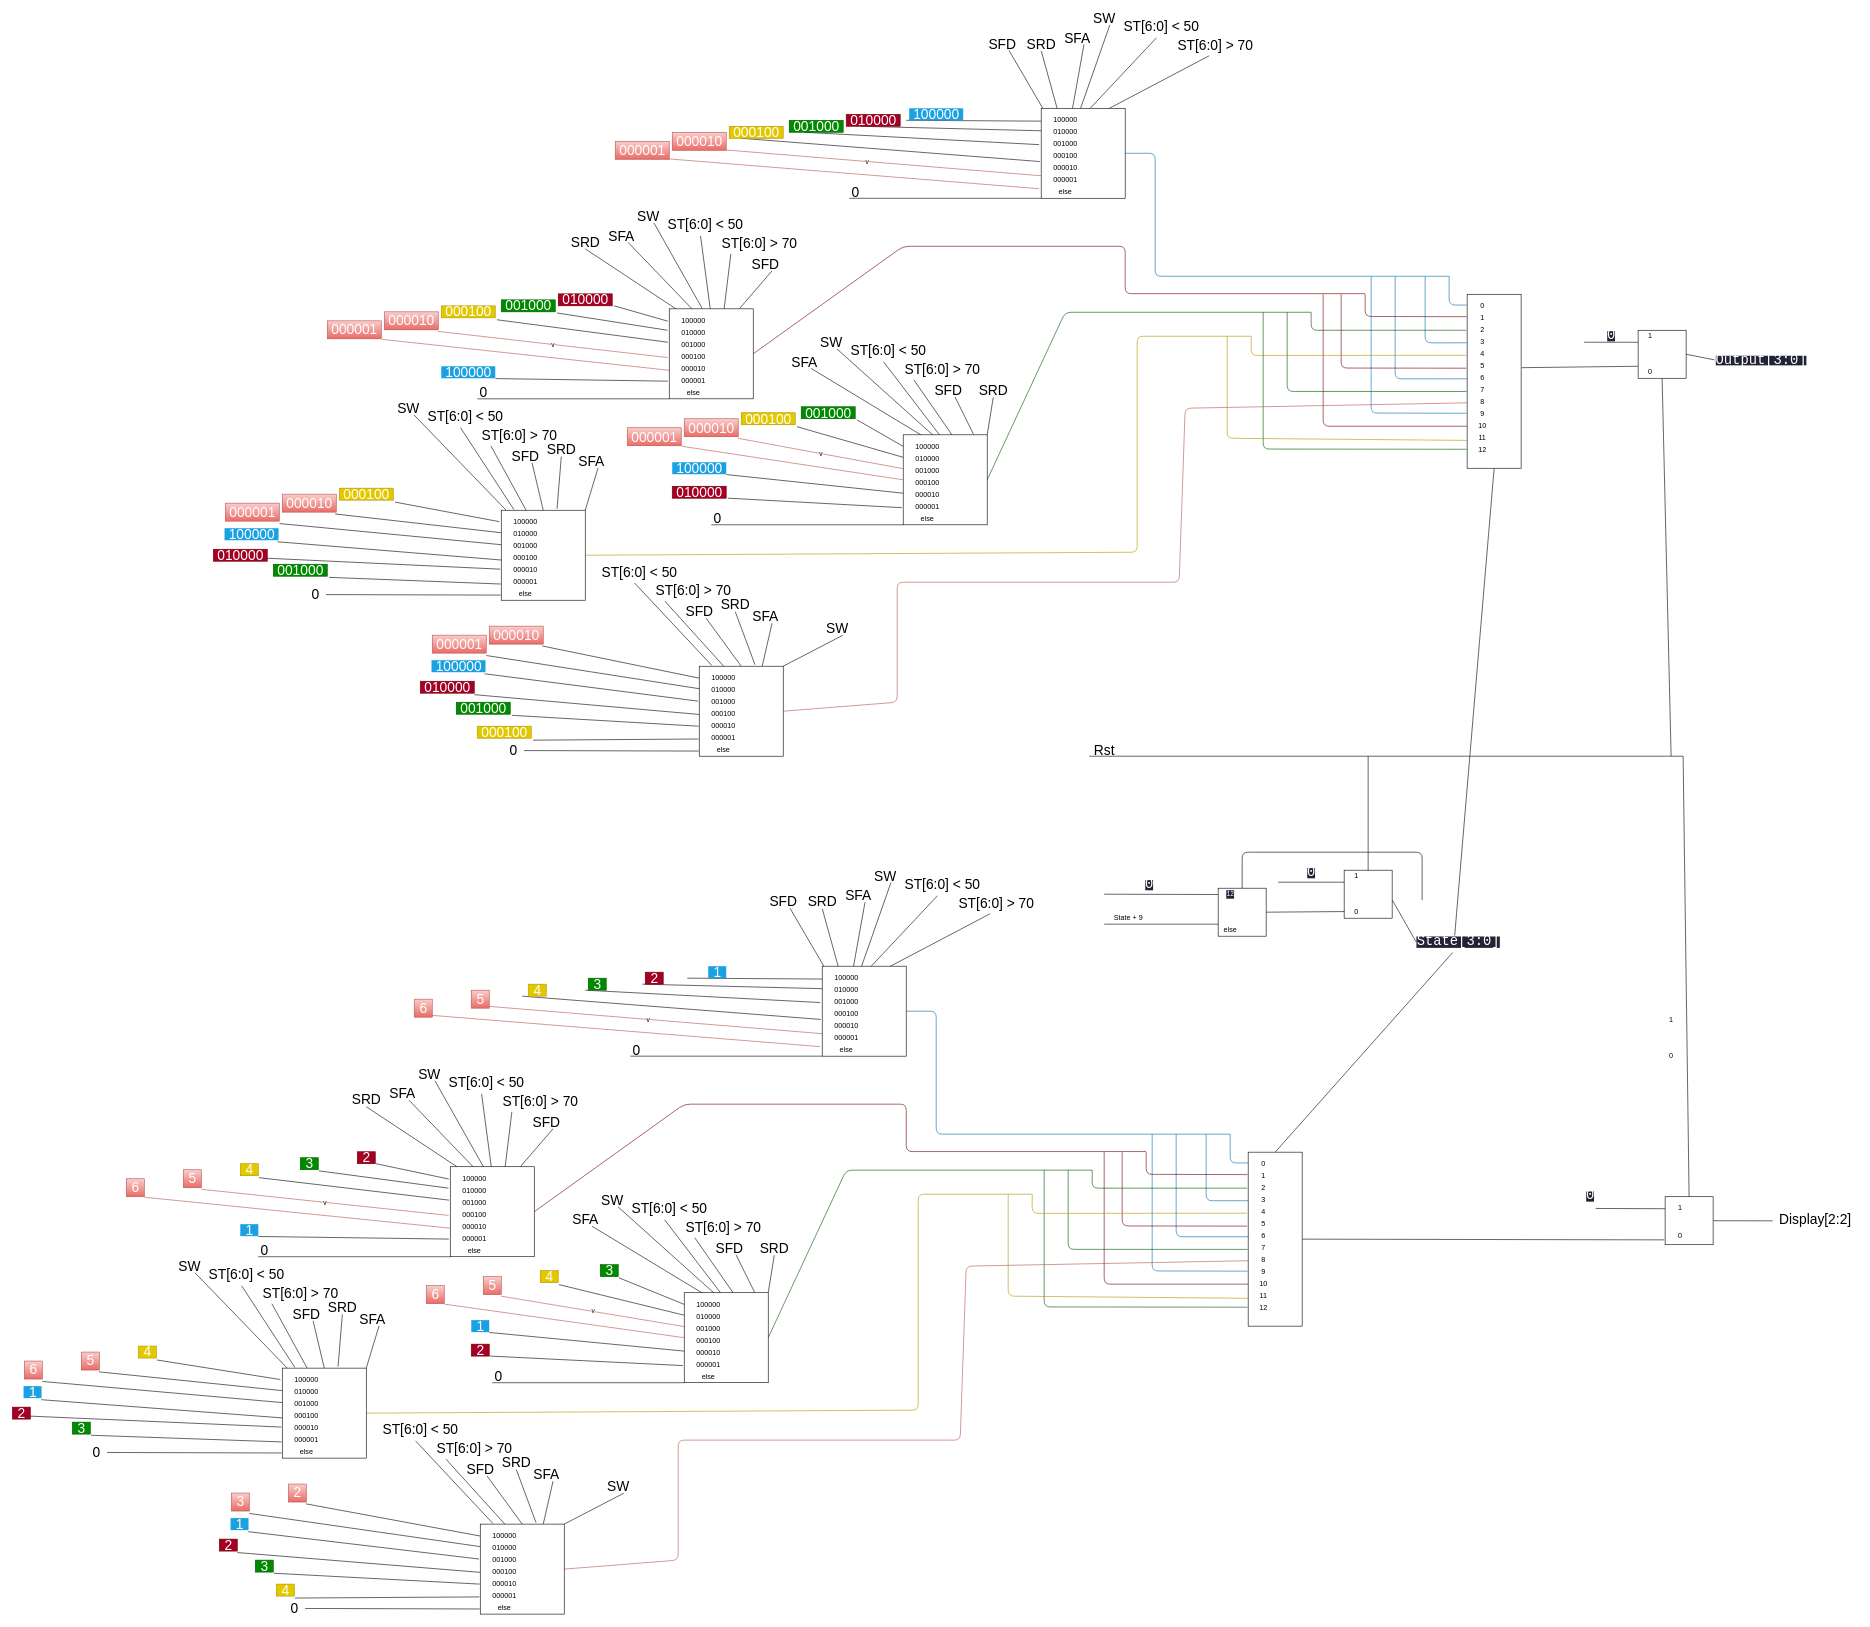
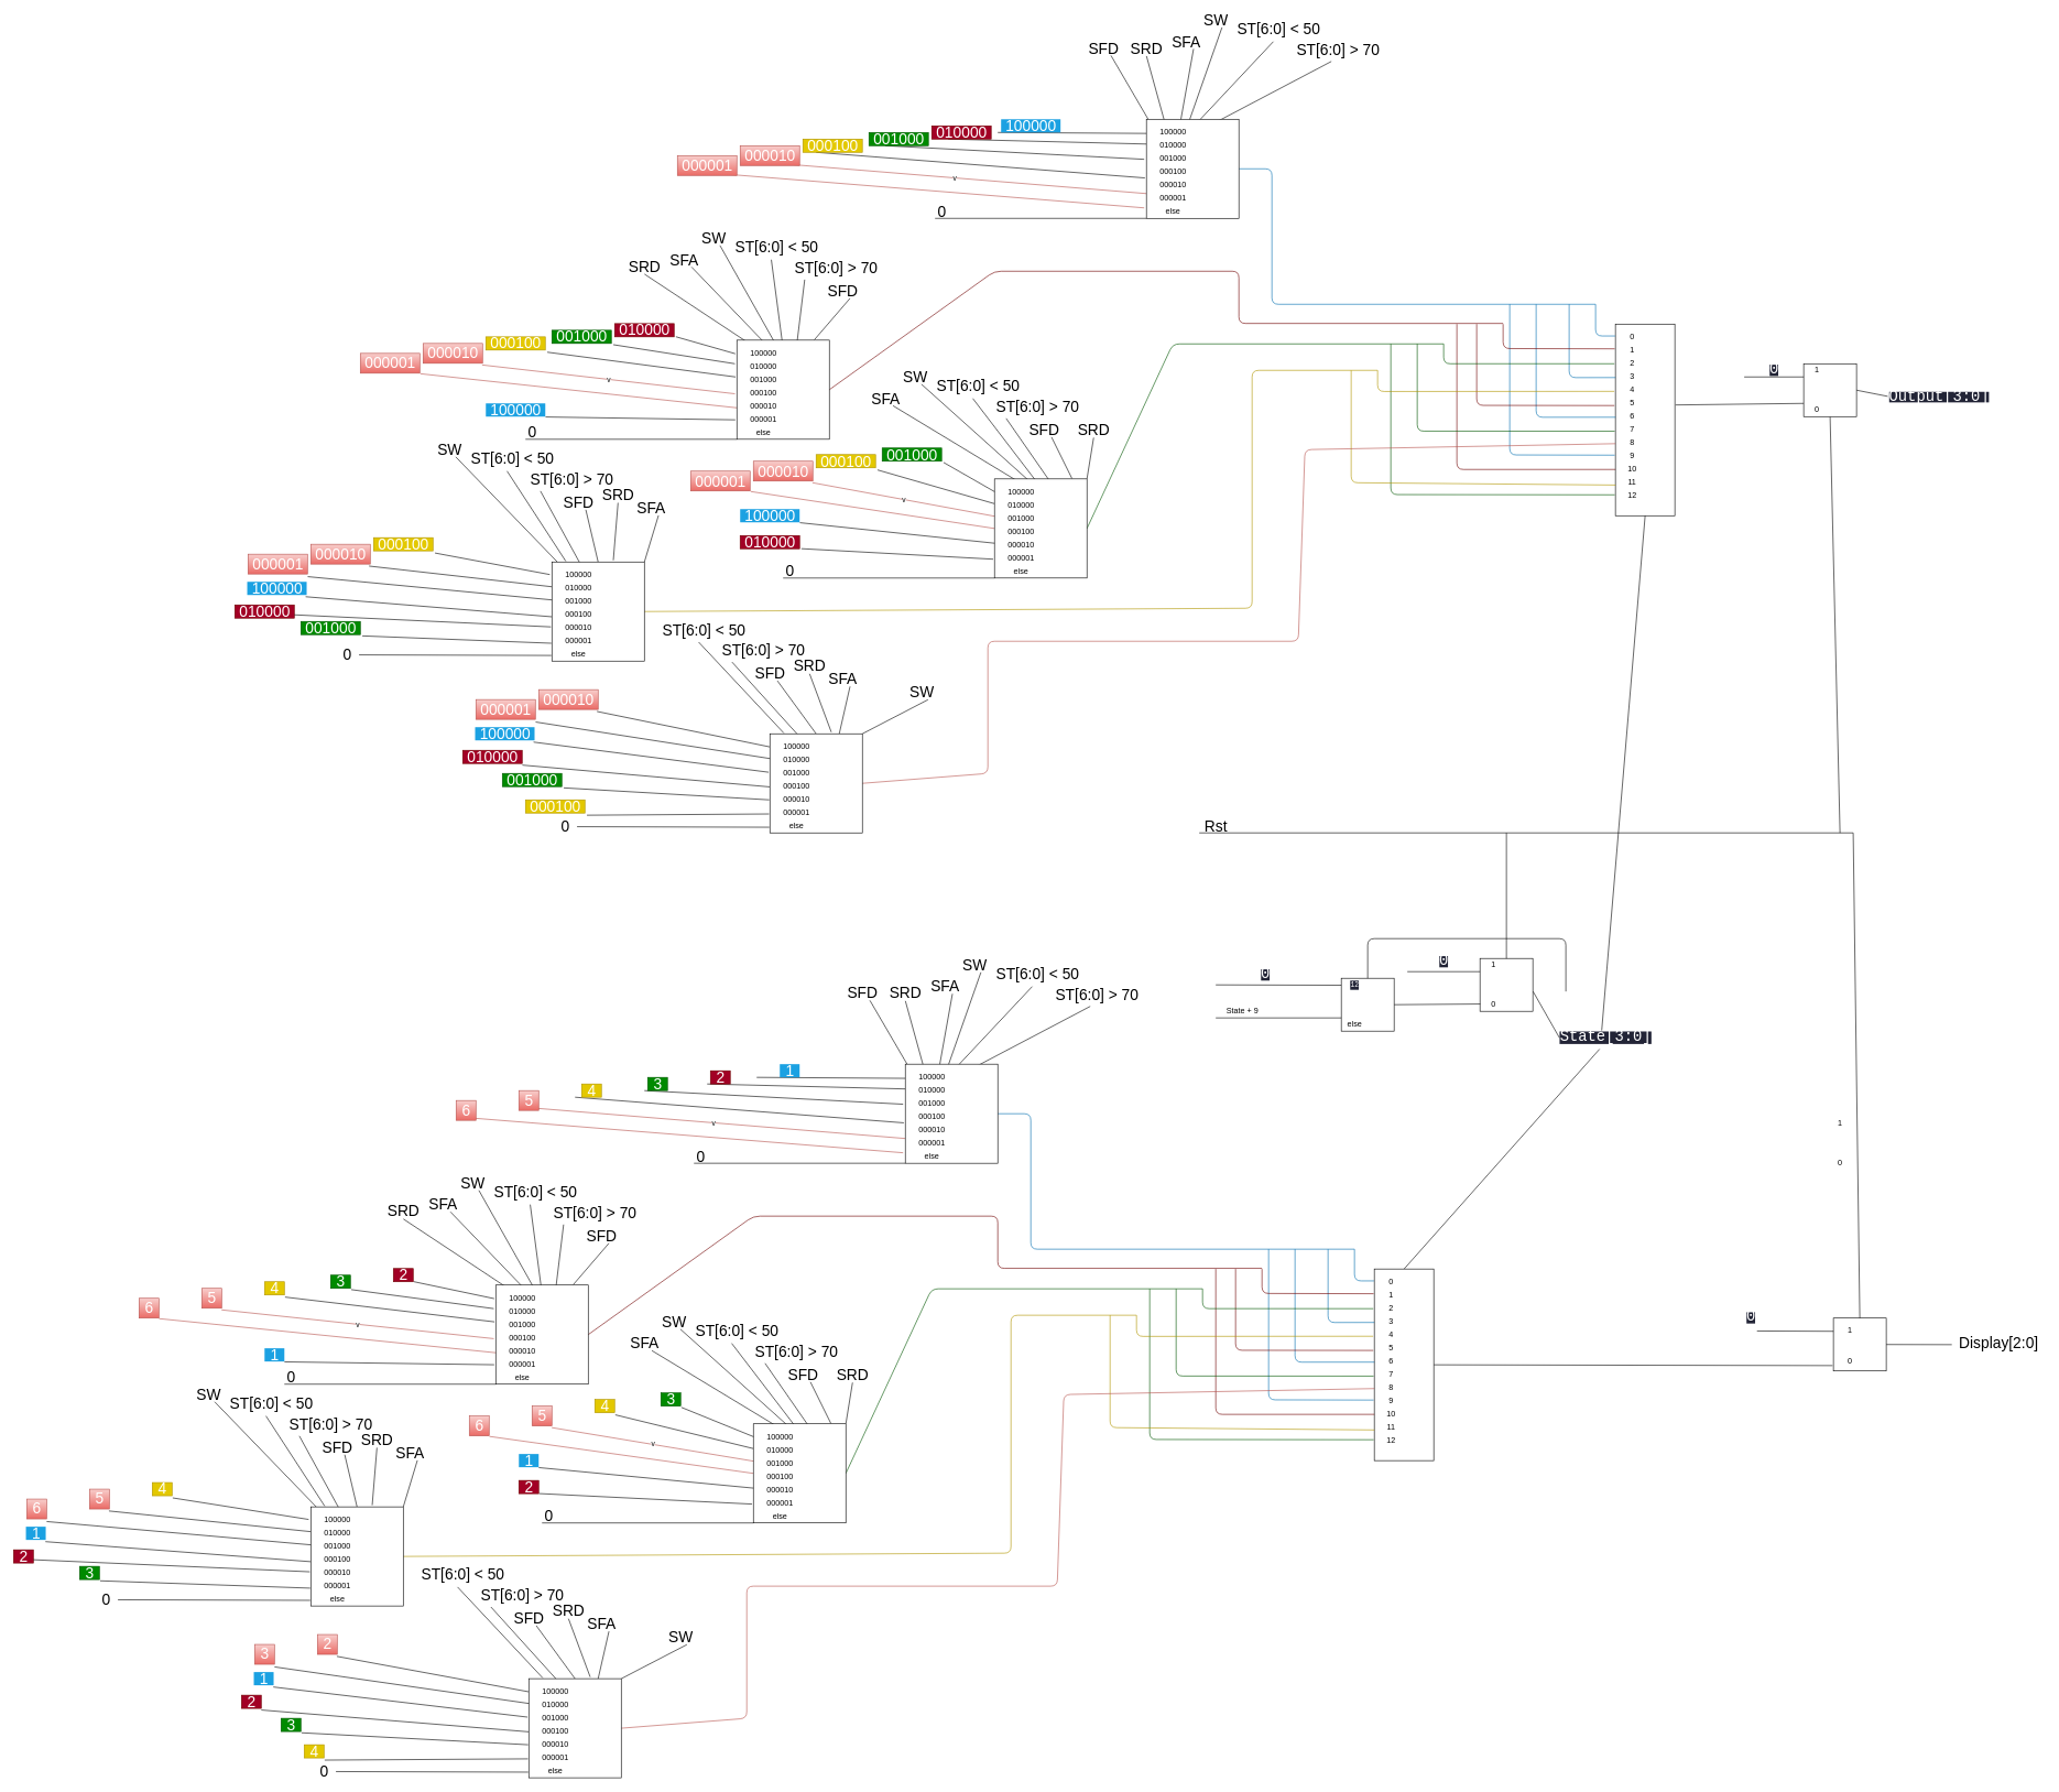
- <mxCell id="2" value="&lt;font style=&quot;font-size: 23px&quot;&gt;Display[2:2]&lt;/font&gt;" style="text;html=1;align=center;verticalAlign=middle;resizable=0;points=[];autosize=1;strokeColor=none;" parent="1" vertex="1"><mxGeometry x="2955" y="2022.5" width="140" height="20" as="geometry" /></mxCell>
+ <mxCell id="2" value="&lt;font style=&quot;font-size: 23px&quot;&gt;Display[2:0]&lt;/font&gt;" style="text;html=1;align=center;verticalAlign=middle;resizable=0;points=[];autosize=1;strokeColor=none;" parent="1" vertex="1"><mxGeometry x="2955" y="2022.5" width="140" height="20" as="geometry" /></mxCell>
